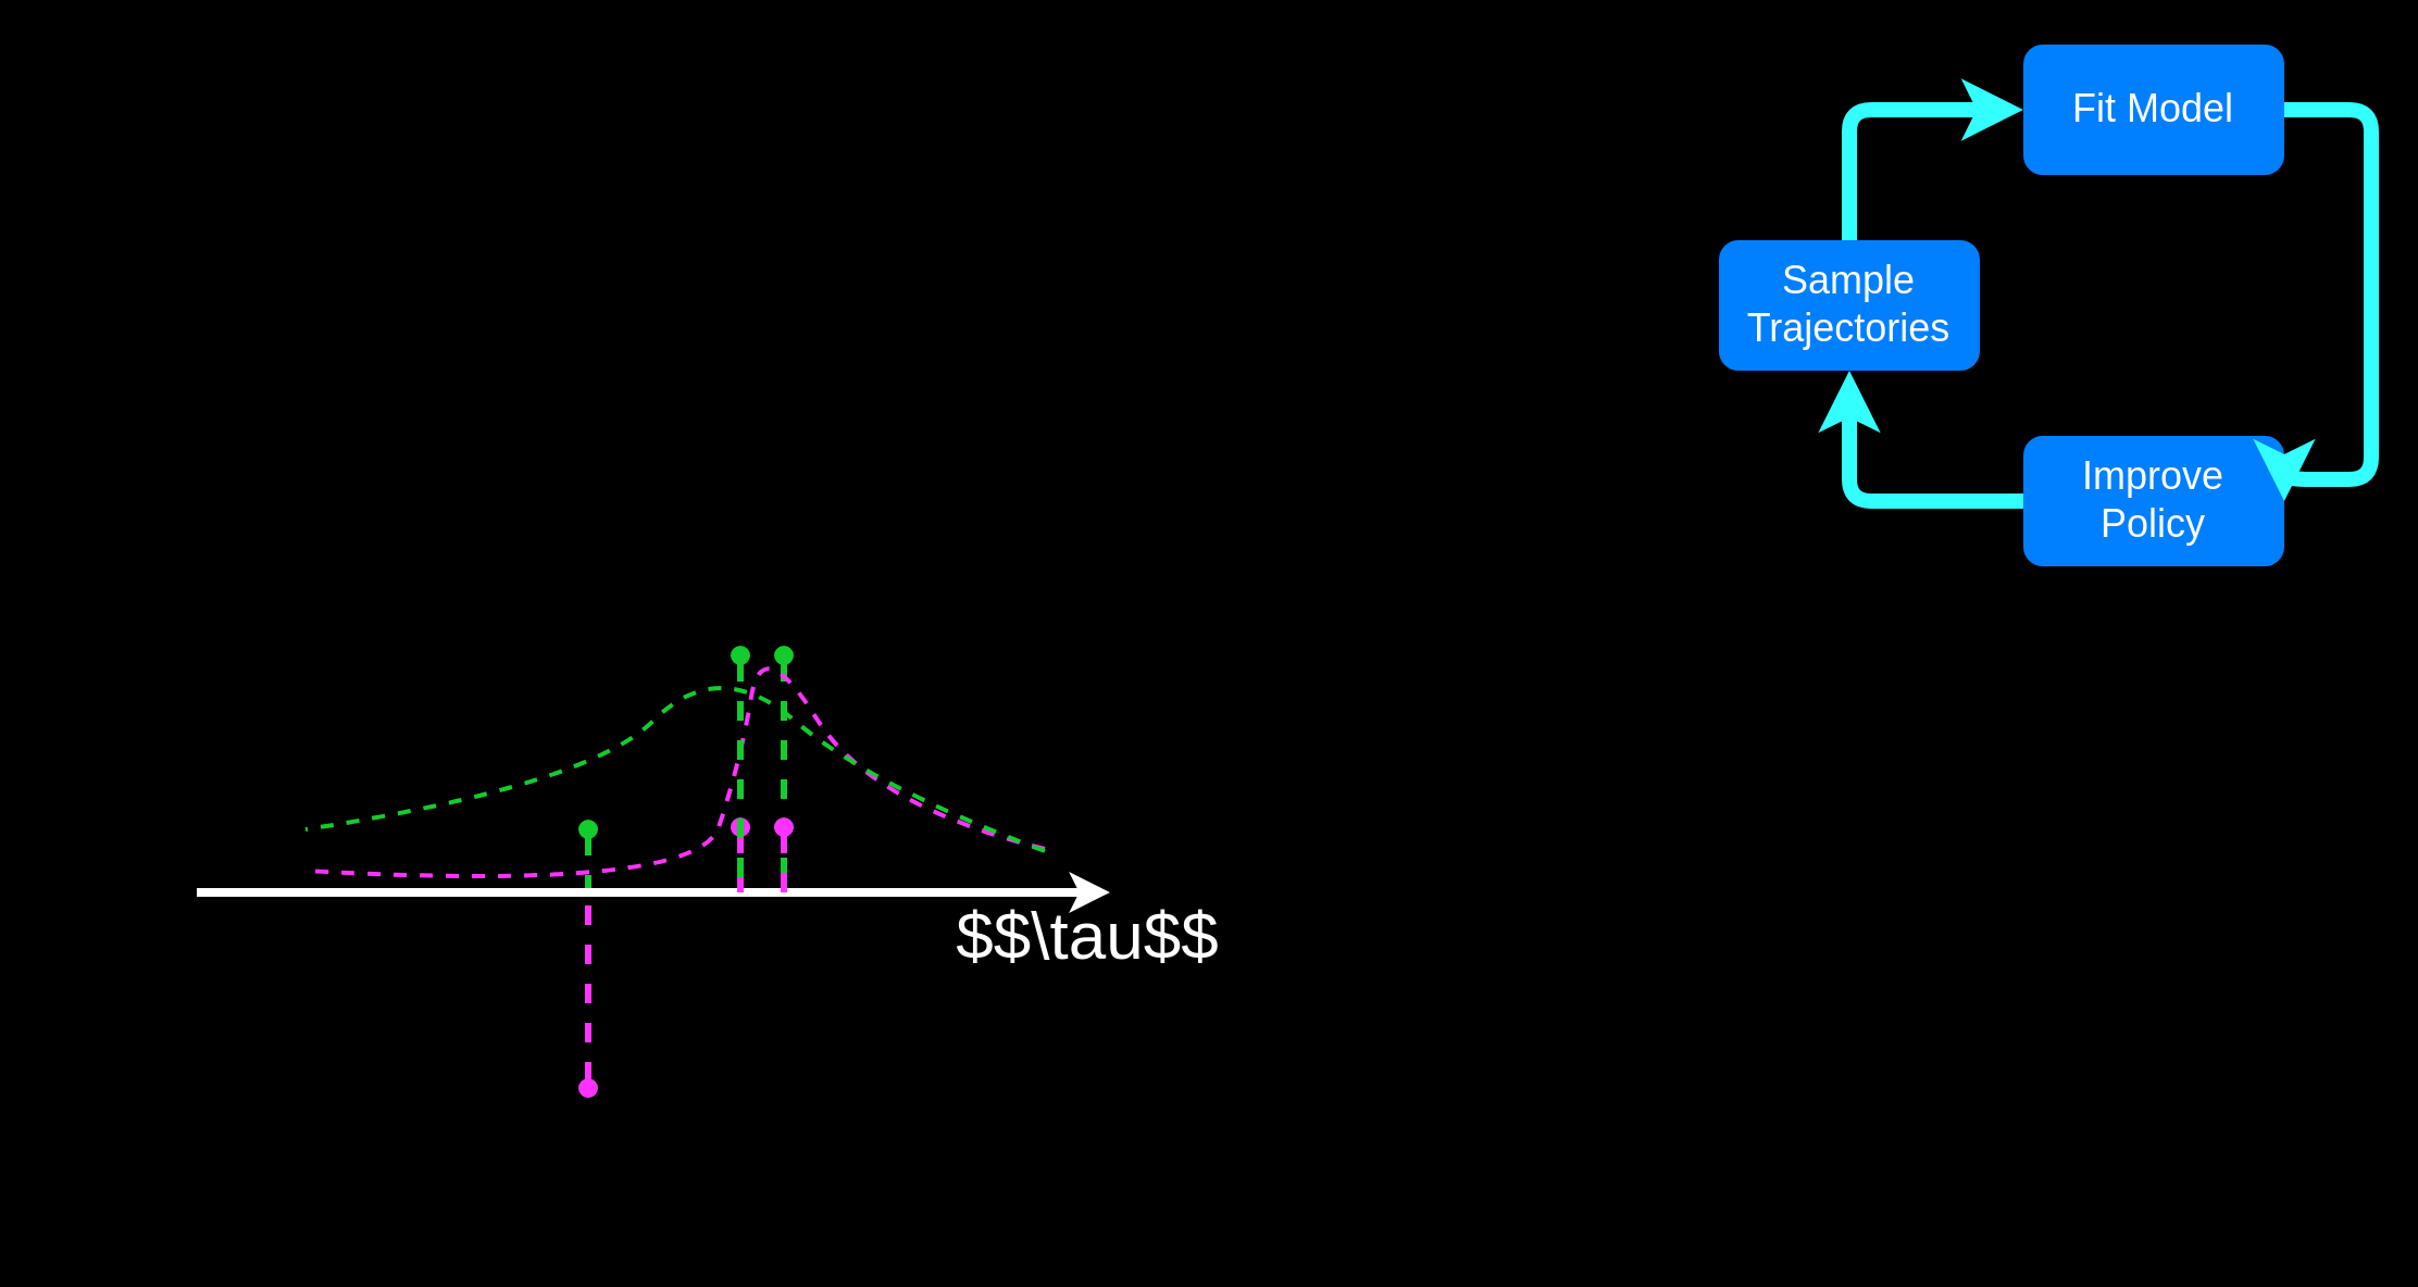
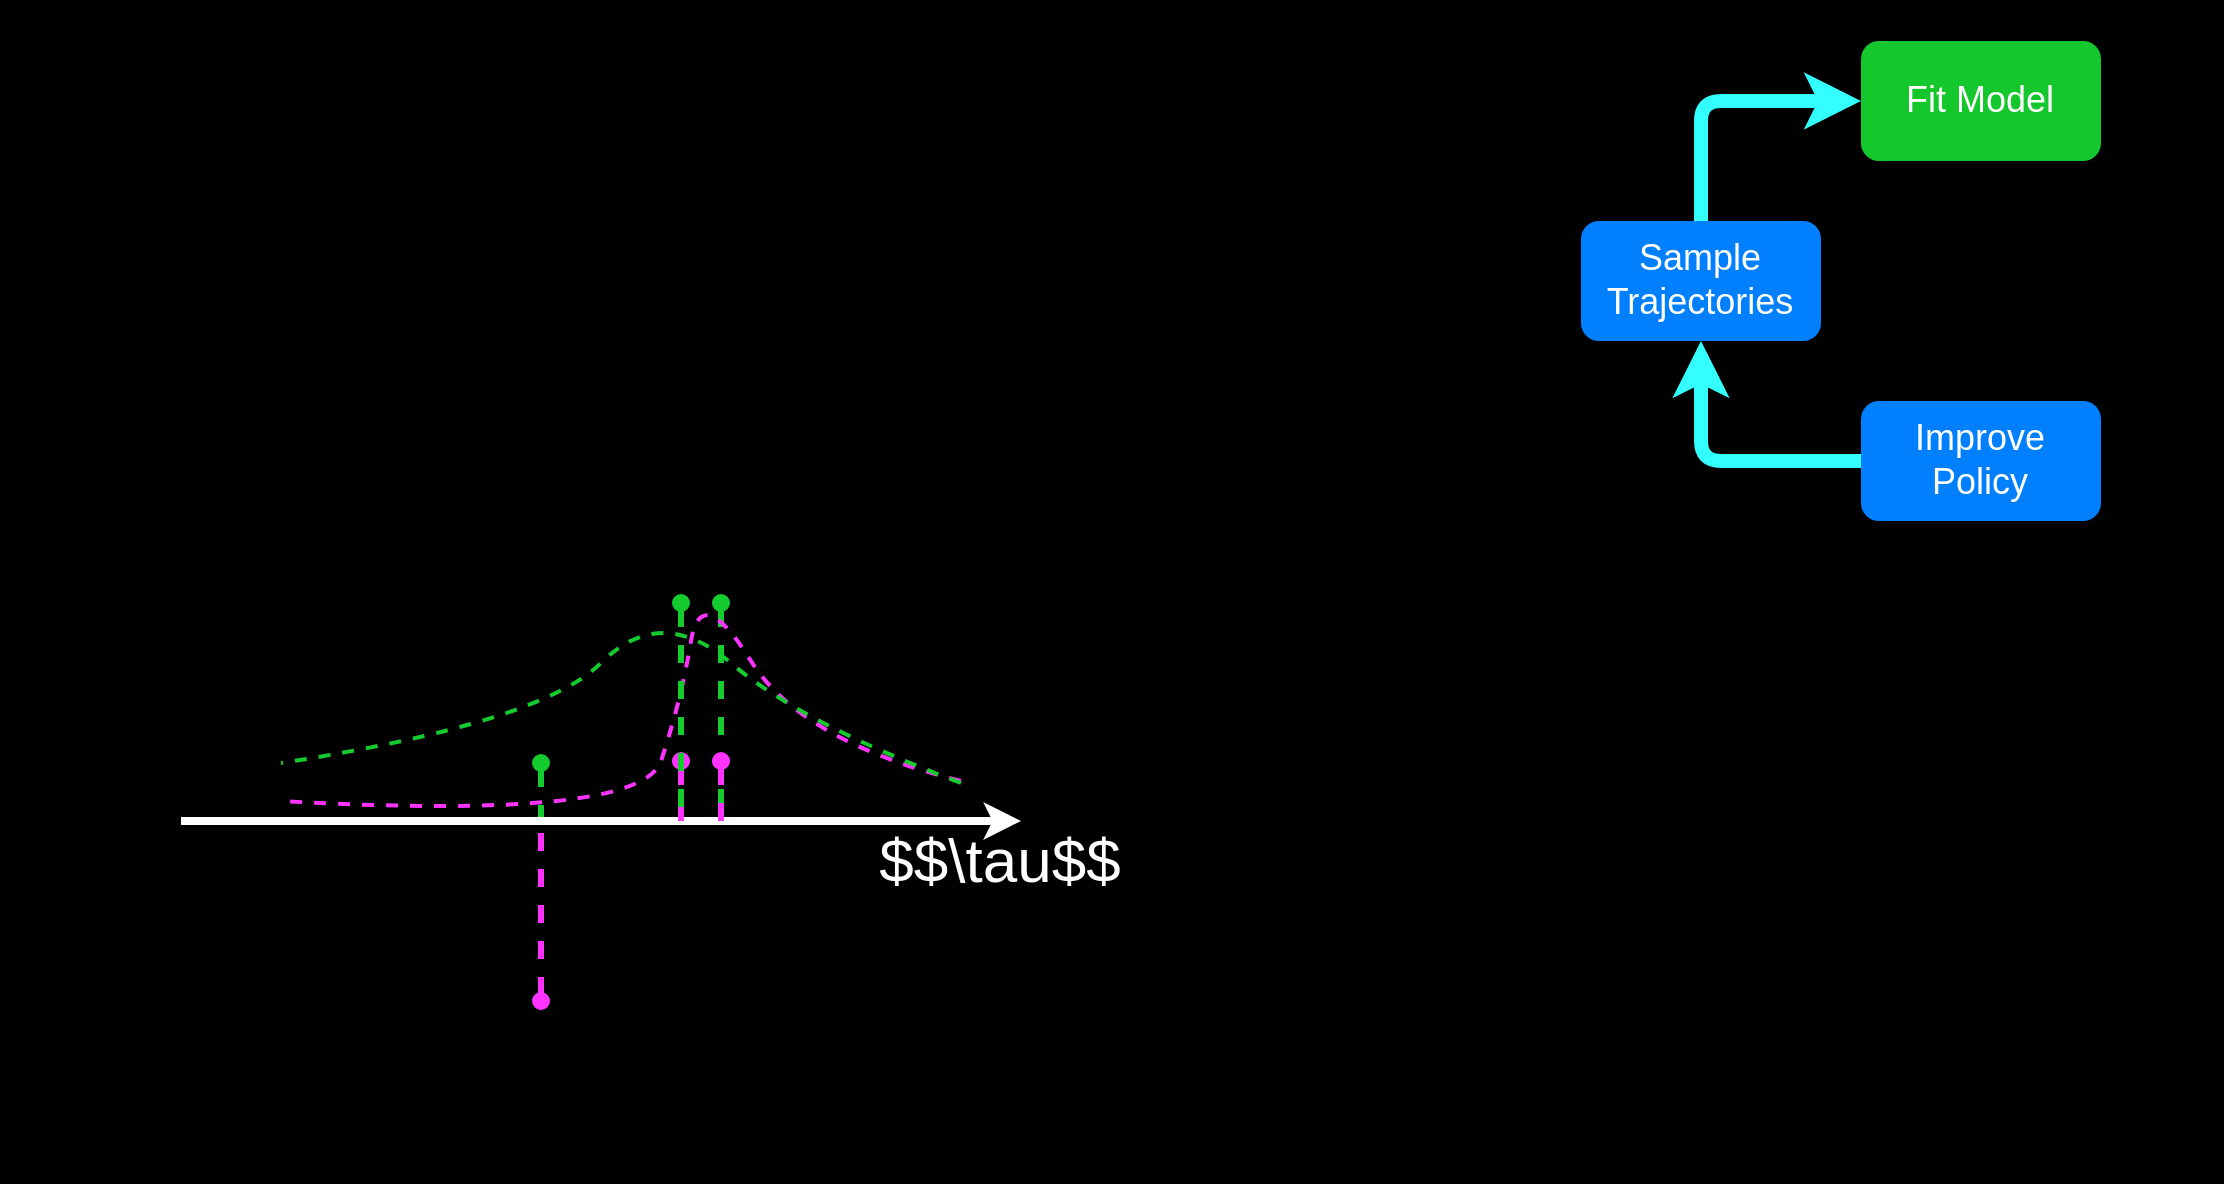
- <mxCell id="5" value="Fit Model" style="rounded=1;whiteSpace=wrap;html=1;fillColor=#007fff;strokeWidth=3;strokeColor=none;fontColor=#FFFFFF;fontSize=18;" vertex="1" parent="1"><mxGeometry x="930" y="20" width="120" height="60" as="geometry" /></mxCell>
+ <mxCell id="5" value="Fit Model" style="rounded=1;whiteSpace=wrap;html=1;fillColor=#13C72C;strokeWidth=3;strokeColor=none;fontColor=#FFFFFF;fontSize=18;" vertex="1" parent="1"><mxGeometry x="930" y="20" width="120" height="60" as="geometry" /></mxCell>
- <mxCell id="10" style="edgeStyle=orthogonalEdgeStyle;rounded=1;orthogonalLoop=1;jettySize=auto;html=1;exitX=1;exitY=0.5;exitDx=0;exitDy=0;entryX=1;entryY=0.5;entryDx=0;entryDy=0;fontSize=18;fontColor=#FFFFFF;strokeWidth=7;strokeColor=#33FFFF;" edge="1" parent="1" source="5" target="8"><mxGeometry relative="1" as="geometry"><mxPoint x="950" y="240" as="sourcePoint" /><mxPoint x="810" y="190" as="targetPoint" /><Array as="points"><mxPoint x="1090" y="50" /><mxPoint x="1090" y="220" /></Array></mxGeometry></mxCell>
